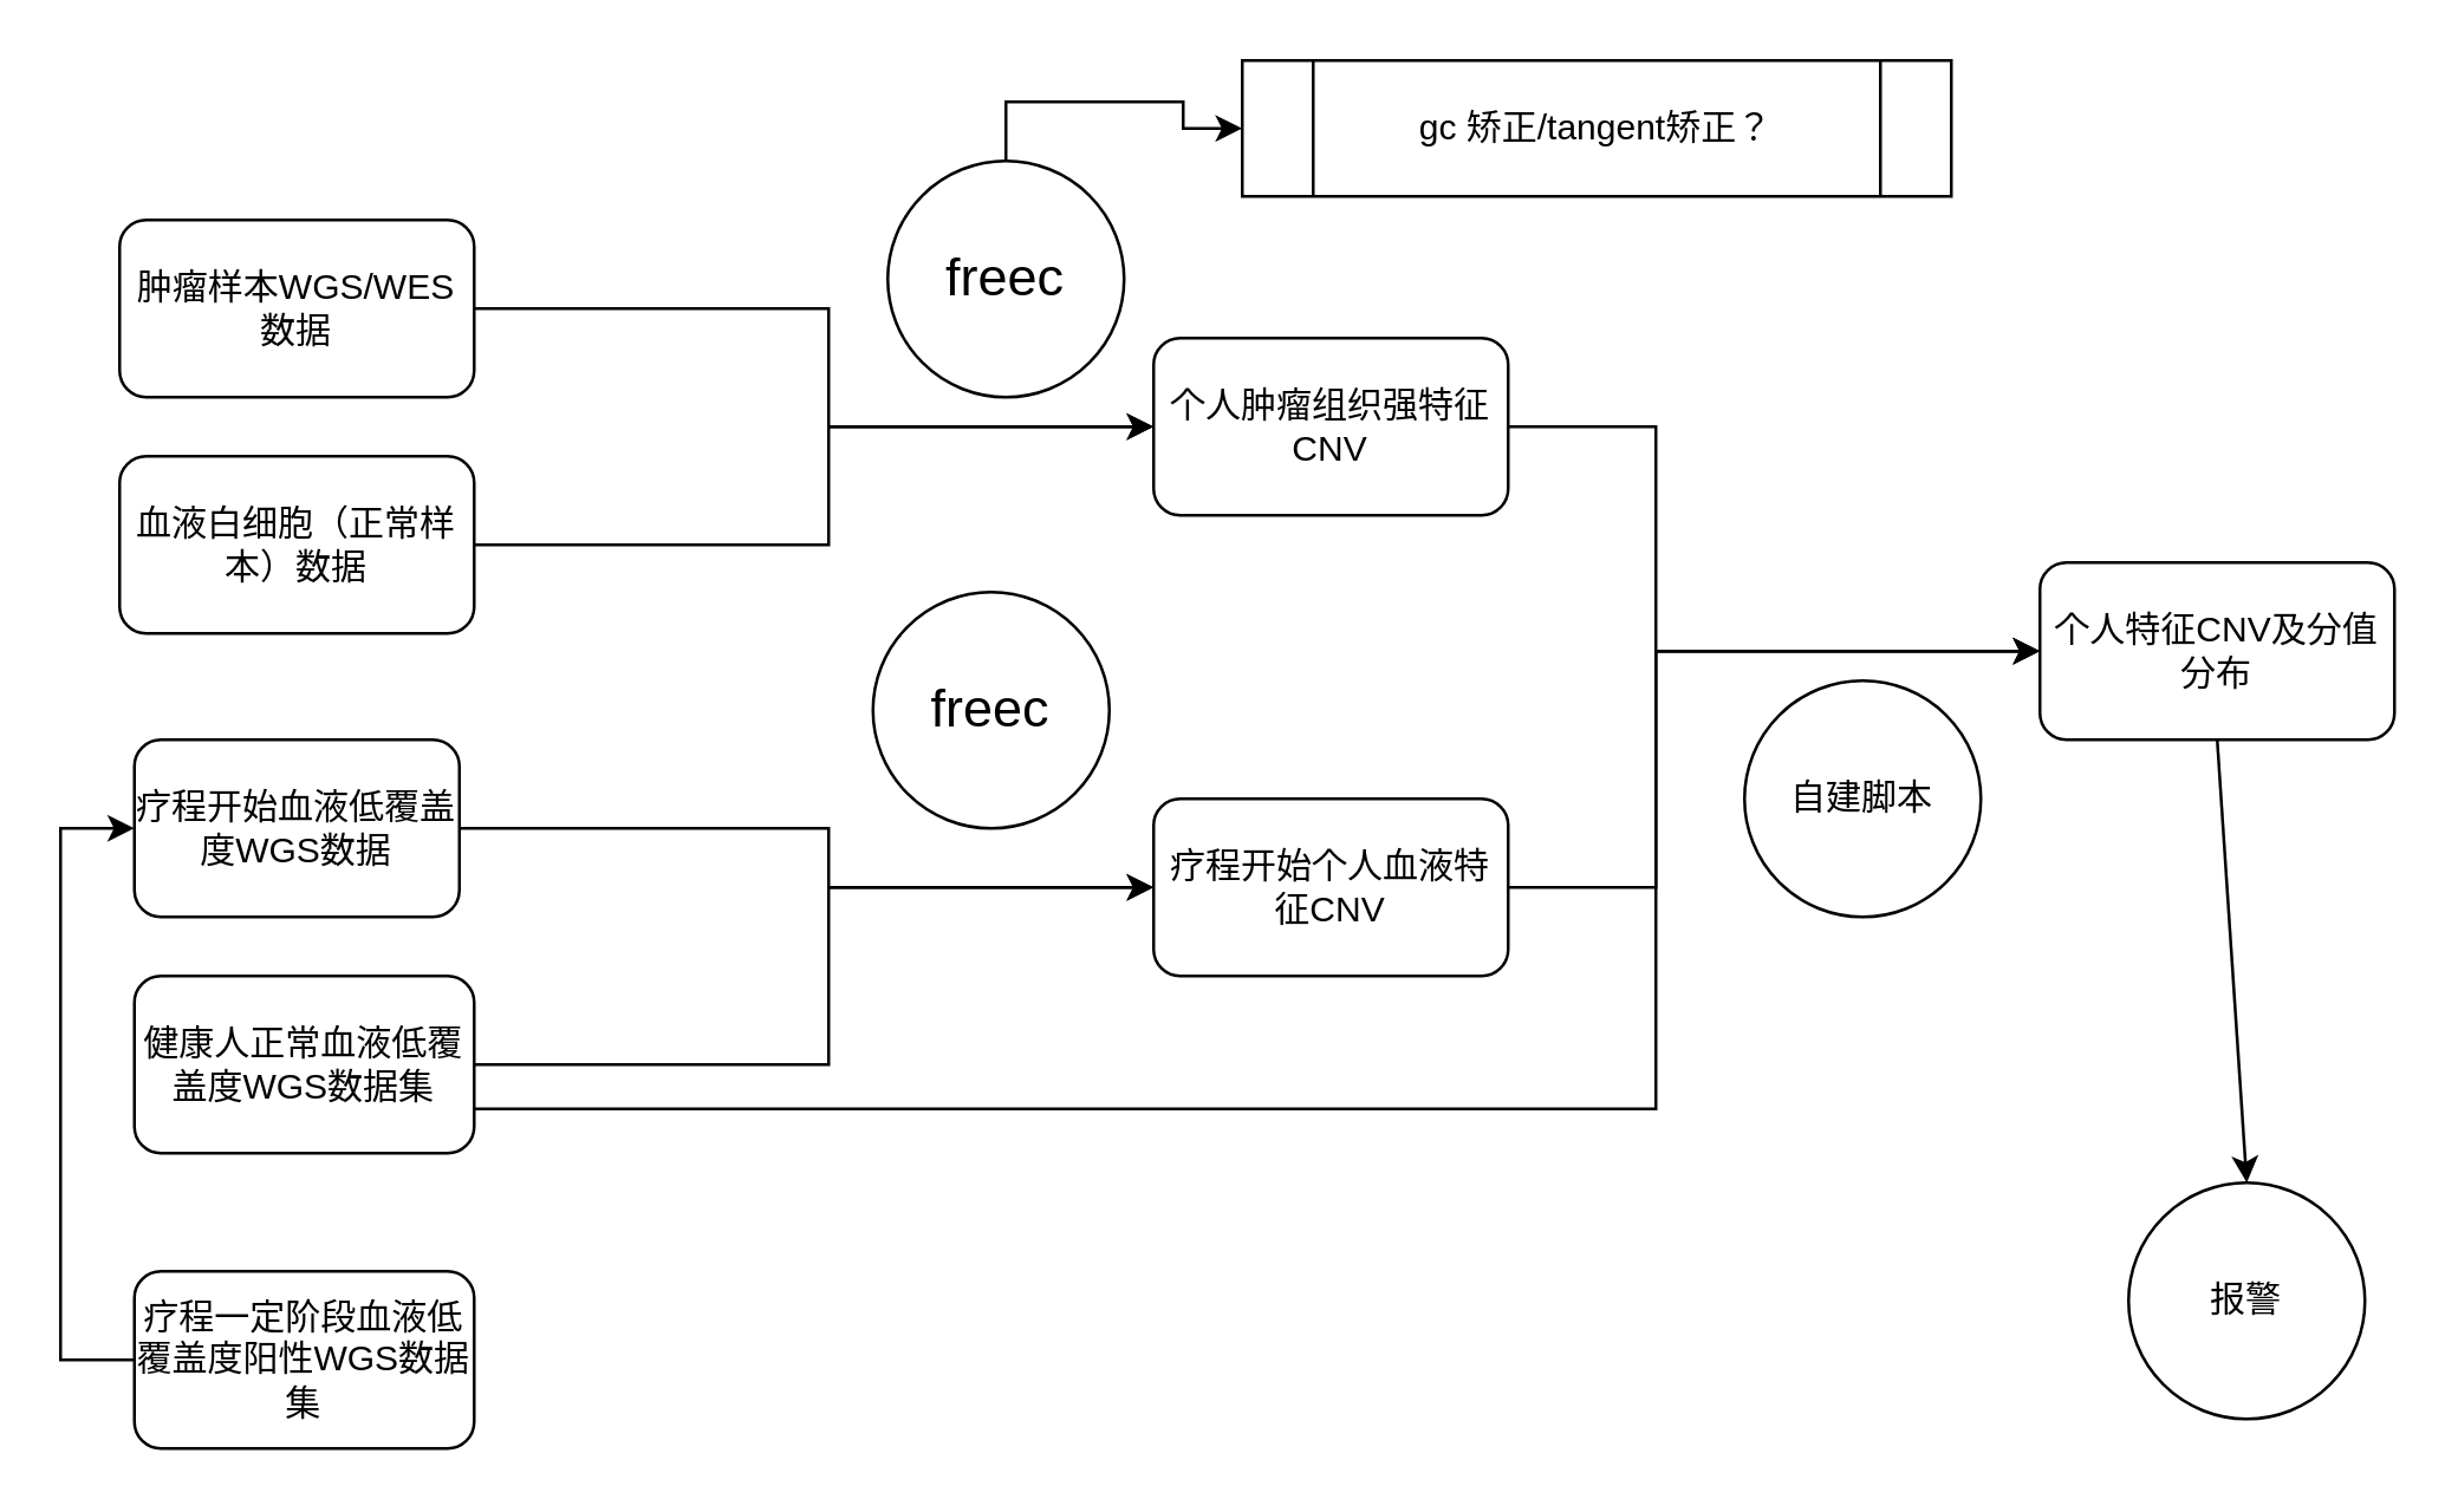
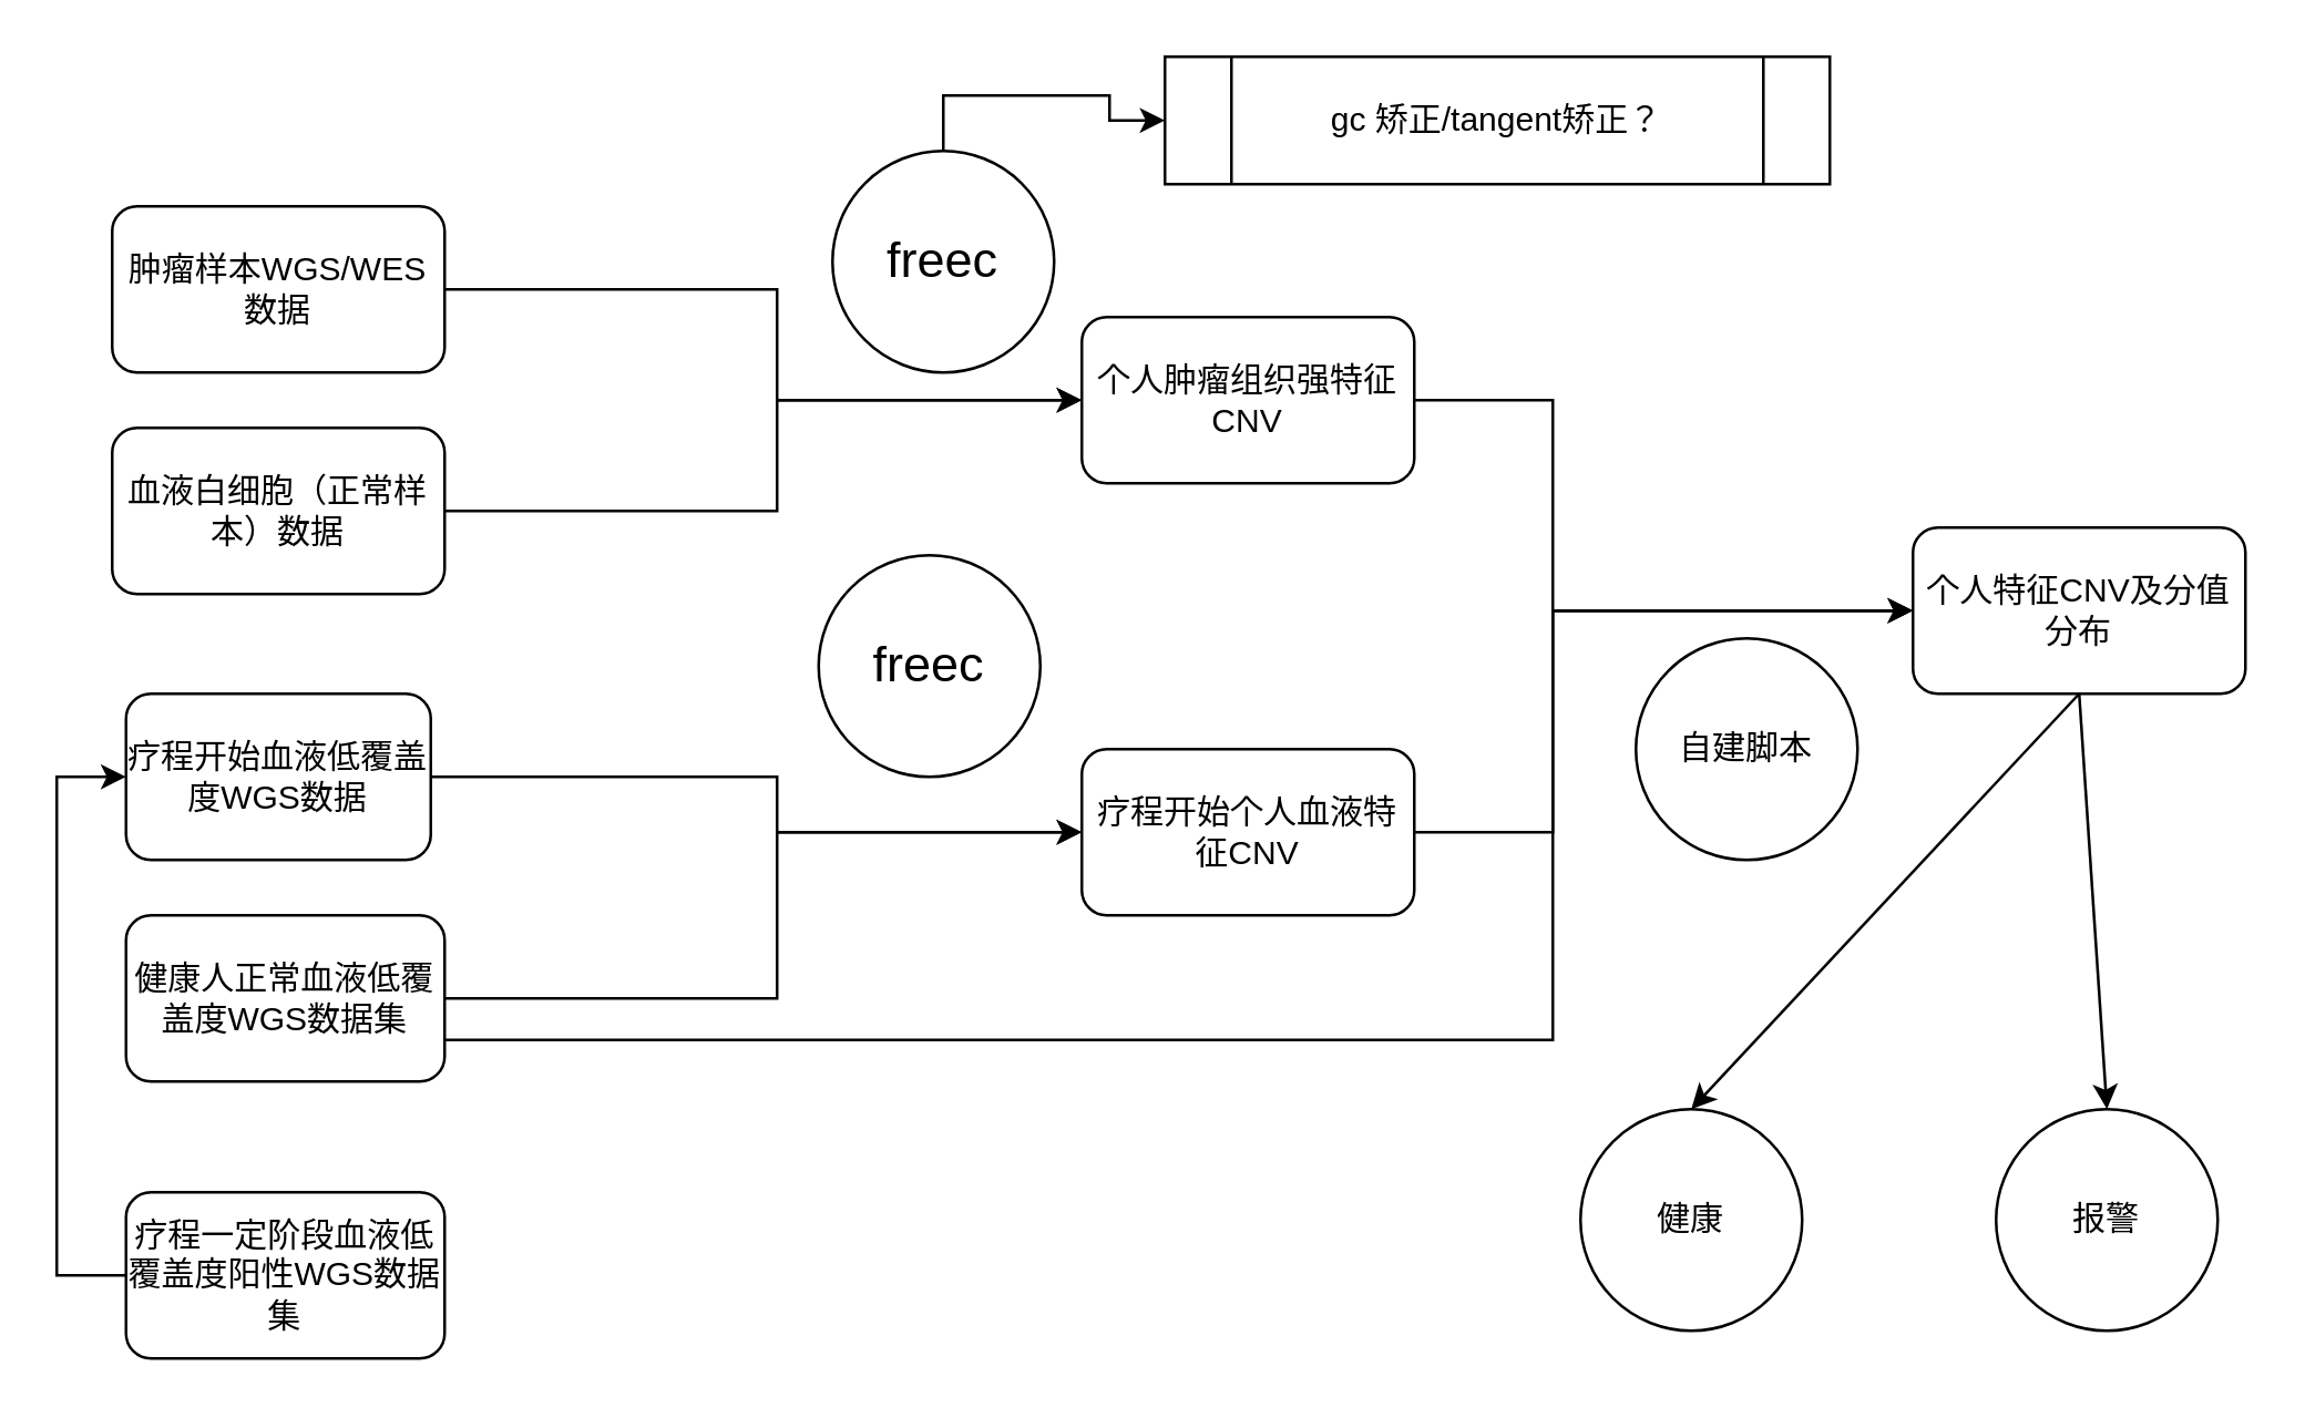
+ <mxCell id="27" value="" style="endArrow=classic;html=1;exitX=0.5;exitY=1;exitDx=0;exitDy=0;entryX=0.5;entryY=0;entryDx=0;entryDy=0;" parent="1" source="19" target="25" edge="1"><mxGeometry width="50" height="50" relative="1" as="geometry"><mxPoint x="10" y="560" as="sourcePoint" /><mxPoint x="60" y="510" as="targetPoint" /></mxGeometry></mxCell>
+ <mxCell id="25" value="健康" style="ellipse;whiteSpace=wrap;html=1;" parent="1" vertex="1"><mxGeometry x="570" y="400" width="80" height="80" as="geometry" /></mxCell>
